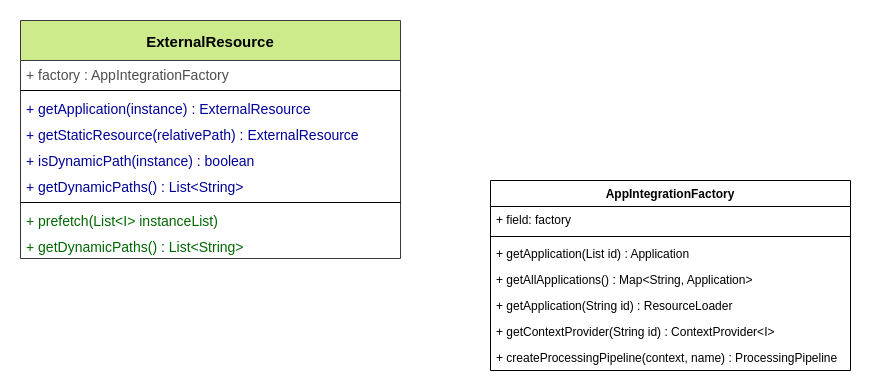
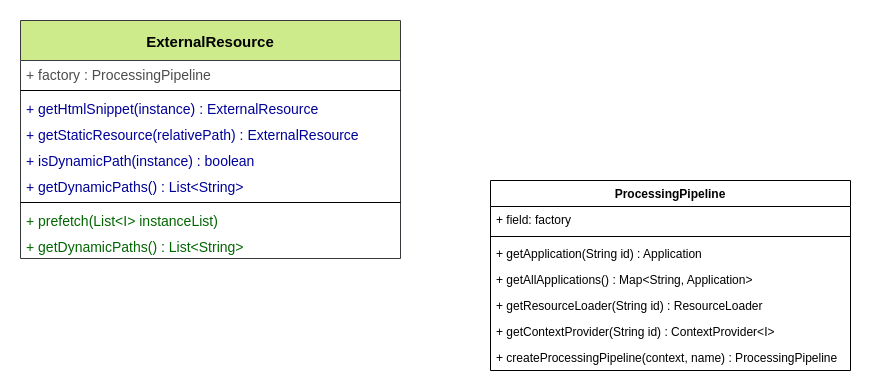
- <mxCell id="11" value="+ factory : AppIntegrationFactory" style="text;strokeColor=none;fillColor=none;align=left;verticalAlign=top;spacingLeft=4;spacingRight=4;overflow=hidden;rotatable=0;points=[[0,0.5],[1,0.5]];portConstraint=eastwest;fontSize=14;fontColor=#4D4D4D;" vertex="1" parent="10"><mxGeometry y="40" width="380" height="26" as="geometry" /></mxCell>
+ <mxCell id="11" value="+ factory : ProcessingPipeline" style="text;strokeColor=none;fillColor=none;align=left;verticalAlign=top;spacingLeft=4;spacingRight=4;overflow=hidden;rotatable=0;points=[[0,0.5],[1,0.5]];portConstraint=eastwest;fontSize=14;fontColor=#4D4D4D;" vertex="1" parent="10"><mxGeometry y="40" width="380" height="26" as="geometry" /></mxCell>
- <mxCell id="13" value="+ getApplication(instance) : ExternalResource " style="text;strokeColor=none;fillColor=none;align=left;verticalAlign=top;spacingLeft=4;spacingRight=4;overflow=hidden;rotatable=0;points=[[0,0.5],[1,0.5]];portConstraint=eastwest;fontSize=14;spacing=2;fontColor=#000099;" vertex="1" parent="10"><mxGeometry y="74" width="380" height="26" as="geometry" /></mxCell>
+ <mxCell id="13" value="+ getHtmlSnippet(instance) : ExternalResource " style="text;strokeColor=none;fillColor=none;align=left;verticalAlign=top;spacingLeft=4;spacingRight=4;overflow=hidden;rotatable=0;points=[[0,0.5],[1,0.5]];portConstraint=eastwest;fontSize=14;spacing=2;fontColor=#000099;" vertex="1" parent="10"><mxGeometry y="74" width="380" height="26" as="geometry" /></mxCell>
- <mxCell id="2" value="AppIntegrationFactory" style="swimlane;fontStyle=1;align=center;verticalAlign=top;childLayout=stackLayout;horizontal=1;startSize=26;horizontalStack=0;resizeParent=1;resizeParentMax=0;resizeLast=0;collapsible=1;marginBottom=0;" vertex="1" parent="1"><mxGeometry x="490" y="180" width="360" height="190" as="geometry" /></mxCell>
+ <mxCell id="2" value="ProcessingPipeline" style="swimlane;fontStyle=1;align=center;verticalAlign=top;childLayout=stackLayout;horizontal=1;startSize=26;horizontalStack=0;resizeParent=1;resizeParentMax=0;resizeLast=0;collapsible=1;marginBottom=0;" vertex="1" parent="1"><mxGeometry x="490" y="180" width="360" height="190" as="geometry" /></mxCell>
- <mxCell id="5" value="+ getApplication(List id) : Application " style="text;strokeColor=none;fillColor=none;align=left;verticalAlign=top;spacingLeft=4;spacingRight=4;overflow=hidden;rotatable=0;points=[[0,0.5],[1,0.5]];portConstraint=eastwest;" vertex="1" parent="2"><mxGeometry y="60" width="360" height="26" as="geometry" /></mxCell>
+ <mxCell id="5" value="+ getApplication(String id) : Application " style="text;strokeColor=none;fillColor=none;align=left;verticalAlign=top;spacingLeft=4;spacingRight=4;overflow=hidden;rotatable=0;points=[[0,0.5],[1,0.5]];portConstraint=eastwest;" vertex="1" parent="2"><mxGeometry y="60" width="360" height="26" as="geometry" /></mxCell>
- <mxCell id="7" value="+ getApplication(String id) : ResourceLoader" style="text;strokeColor=none;fillColor=none;align=left;verticalAlign=top;spacingLeft=4;spacingRight=4;overflow=hidden;rotatable=0;points=[[0,0.5],[1,0.5]];portConstraint=eastwest;" vertex="1" parent="2"><mxGeometry y="112" width="360" height="26" as="geometry" /></mxCell>
+ <mxCell id="7" value="+ getResourceLoader(String id) : ResourceLoader" style="text;strokeColor=none;fillColor=none;align=left;verticalAlign=top;spacingLeft=4;spacingRight=4;overflow=hidden;rotatable=0;points=[[0,0.5],[1,0.5]];portConstraint=eastwest;" vertex="1" parent="2"><mxGeometry y="112" width="360" height="26" as="geometry" /></mxCell>
